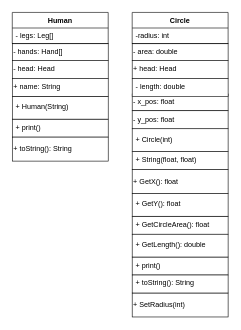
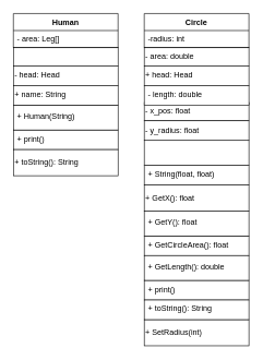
- <mxCell id="8" value="- legs: Leg[]&#10;&#10;" style="text;strokeColor=none;fillColor=none;align=left;verticalAlign=top;spacingLeft=4;spacingRight=4;overflow=hidden;rotatable=0;points=[[0,0.5],[1,0.5]];portConstraint=eastwest;" vertex="1" parent="7"><mxGeometry y="26" width="160" height="26" as="geometry" /></mxCell>
+ <mxCell id="8" value="- area: Leg[]&#10;&#10;" style="text;strokeColor=none;fillColor=none;align=left;verticalAlign=top;spacingLeft=4;spacingRight=4;overflow=hidden;rotatable=0;points=[[0,0.5],[1,0.5]];portConstraint=eastwest;" vertex="1" parent="7"><mxGeometry y="26" width="160" height="26" as="geometry" /></mxCell>
- <mxCell id="9" value="- hands: Hand[]" style="text;html=1;strokeColor=none;fillColor=none;align=left;verticalAlign=middle;whiteSpace=wrap;rounded=0;" vertex="1" parent="1"><mxGeometry x="20" y="76" width="160" height="20" as="geometry" /></mxCell>
- <mxCell id="29" value="- y_pos: float" style="text;html=1;strokeColor=none;fillColor=none;align=left;verticalAlign=middle;whiteSpace=wrap;rounded=0;" vertex="1" parent="1"><mxGeometry x="220" y="184" width="160" height="30" as="geometry" /></mxCell>
+ <mxCell id="29" value="- y_radius: float" style="text;html=1;strokeColor=none;fillColor=none;align=left;verticalAlign=middle;whiteSpace=wrap;rounded=0;" vertex="1" parent="1"><mxGeometry x="220" y="184" width="160" height="30" as="geometry" /></mxCell>
- <mxCell id="23" value="+ Circle(int)" style="text;strokeColor=none;fillColor=none;align=left;verticalAlign=top;spacingLeft=4;spacingRight=4;overflow=hidden;rotatable=0;points=[[0,0.5],[1,0.5]];portConstraint=eastwest;" vertex="1" parent="1"><mxGeometry x="220" y="218" width="160" height="30" as="geometry" /></mxCell>
